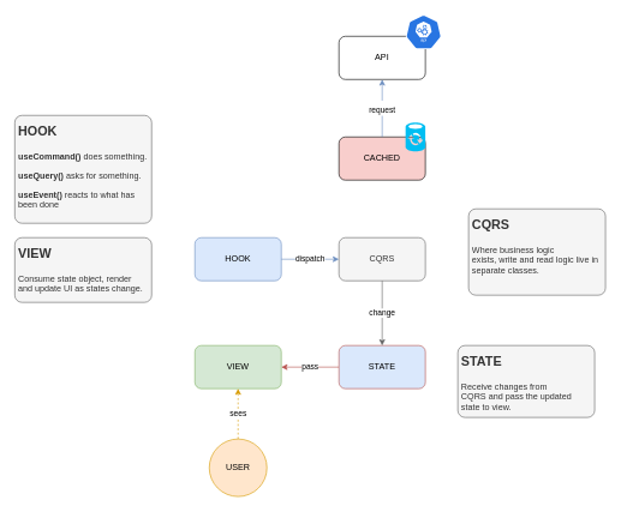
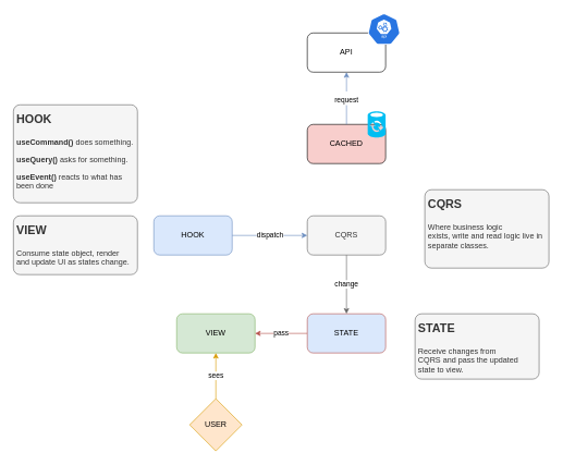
- <mxCell id="4" value="HOOK" style="rounded=1;whiteSpace=wrap;html=1;fillColor=#dae8fc;strokeColor=#6c8ebf;" vertex="1" parent="2"><mxGeometry x="250" y="310" width="120" height="60" as="geometry" /></mxCell>
+ <mxCell id="4" value="HOOK" style="rounded=1;whiteSpace=wrap;html=1;fillColor=#dae8fc;strokeColor=#6c8ebf;" vertex="1" parent="2"><mxGeometry x="215" y="310" width="120" height="60" as="geometry" /></mxCell>
- <mxCell id="13" value="sees" style="edgeStyle=orthogonalEdgeStyle;rounded=0;orthogonalLoop=1;jettySize=auto;html=1;fillColor=#ffe6cc;strokeColor=#d79b00;dashed=1;" edge="1" parent="2" source="14" target="3"><mxGeometry relative="1" as="geometry" /></mxCell>
+ <mxCell id="13" value="sees" style="edgeStyle=orthogonalEdgeStyle;rounded=0;orthogonalLoop=1;jettySize=auto;html=1;fillColor=#ffe6cc;strokeColor=#d79b00;" edge="1" parent="2" source="14" target="3"><mxGeometry relative="1" as="geometry" /></mxCell>
- <mxCell id="14" value="USER" style="ellipse;whiteSpace=wrap;html=1;aspect=fixed;fillColor=#ffe6cc;strokeColor=#d79b00;" vertex="1" parent="2"><mxGeometry x="270" y="590" width="80" height="80" as="geometry" /></mxCell>
+ <mxCell id="14" value="USER" style="rhombus;whiteSpace=wrap;html=1;aspect=fixed;fillColor=#ffe6cc;strokeColor=#d79b00;" vertex="1" parent="2"><mxGeometry x="270" y="590" width="80" height="80" as="geometry" /></mxCell>
